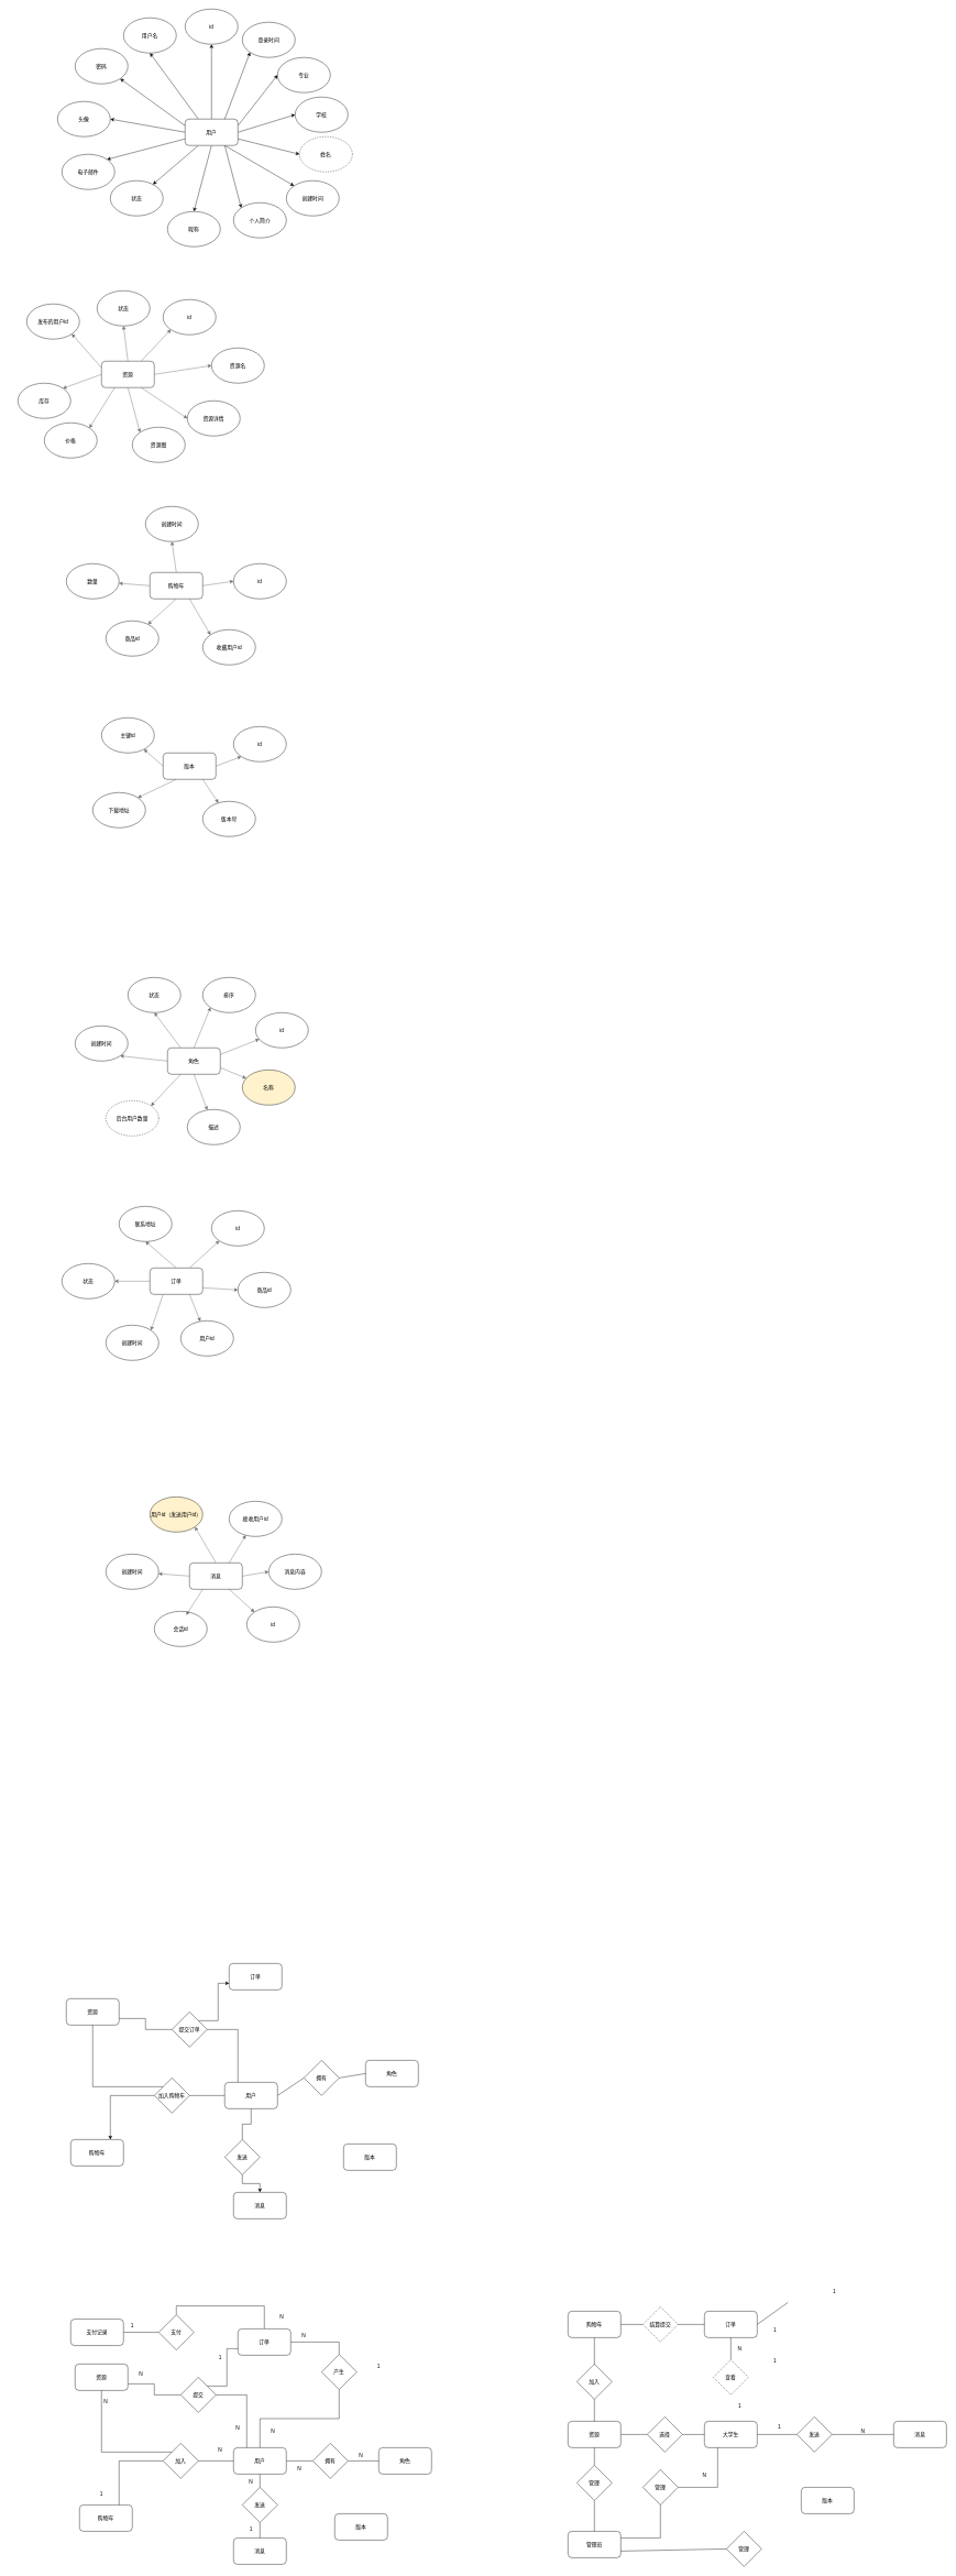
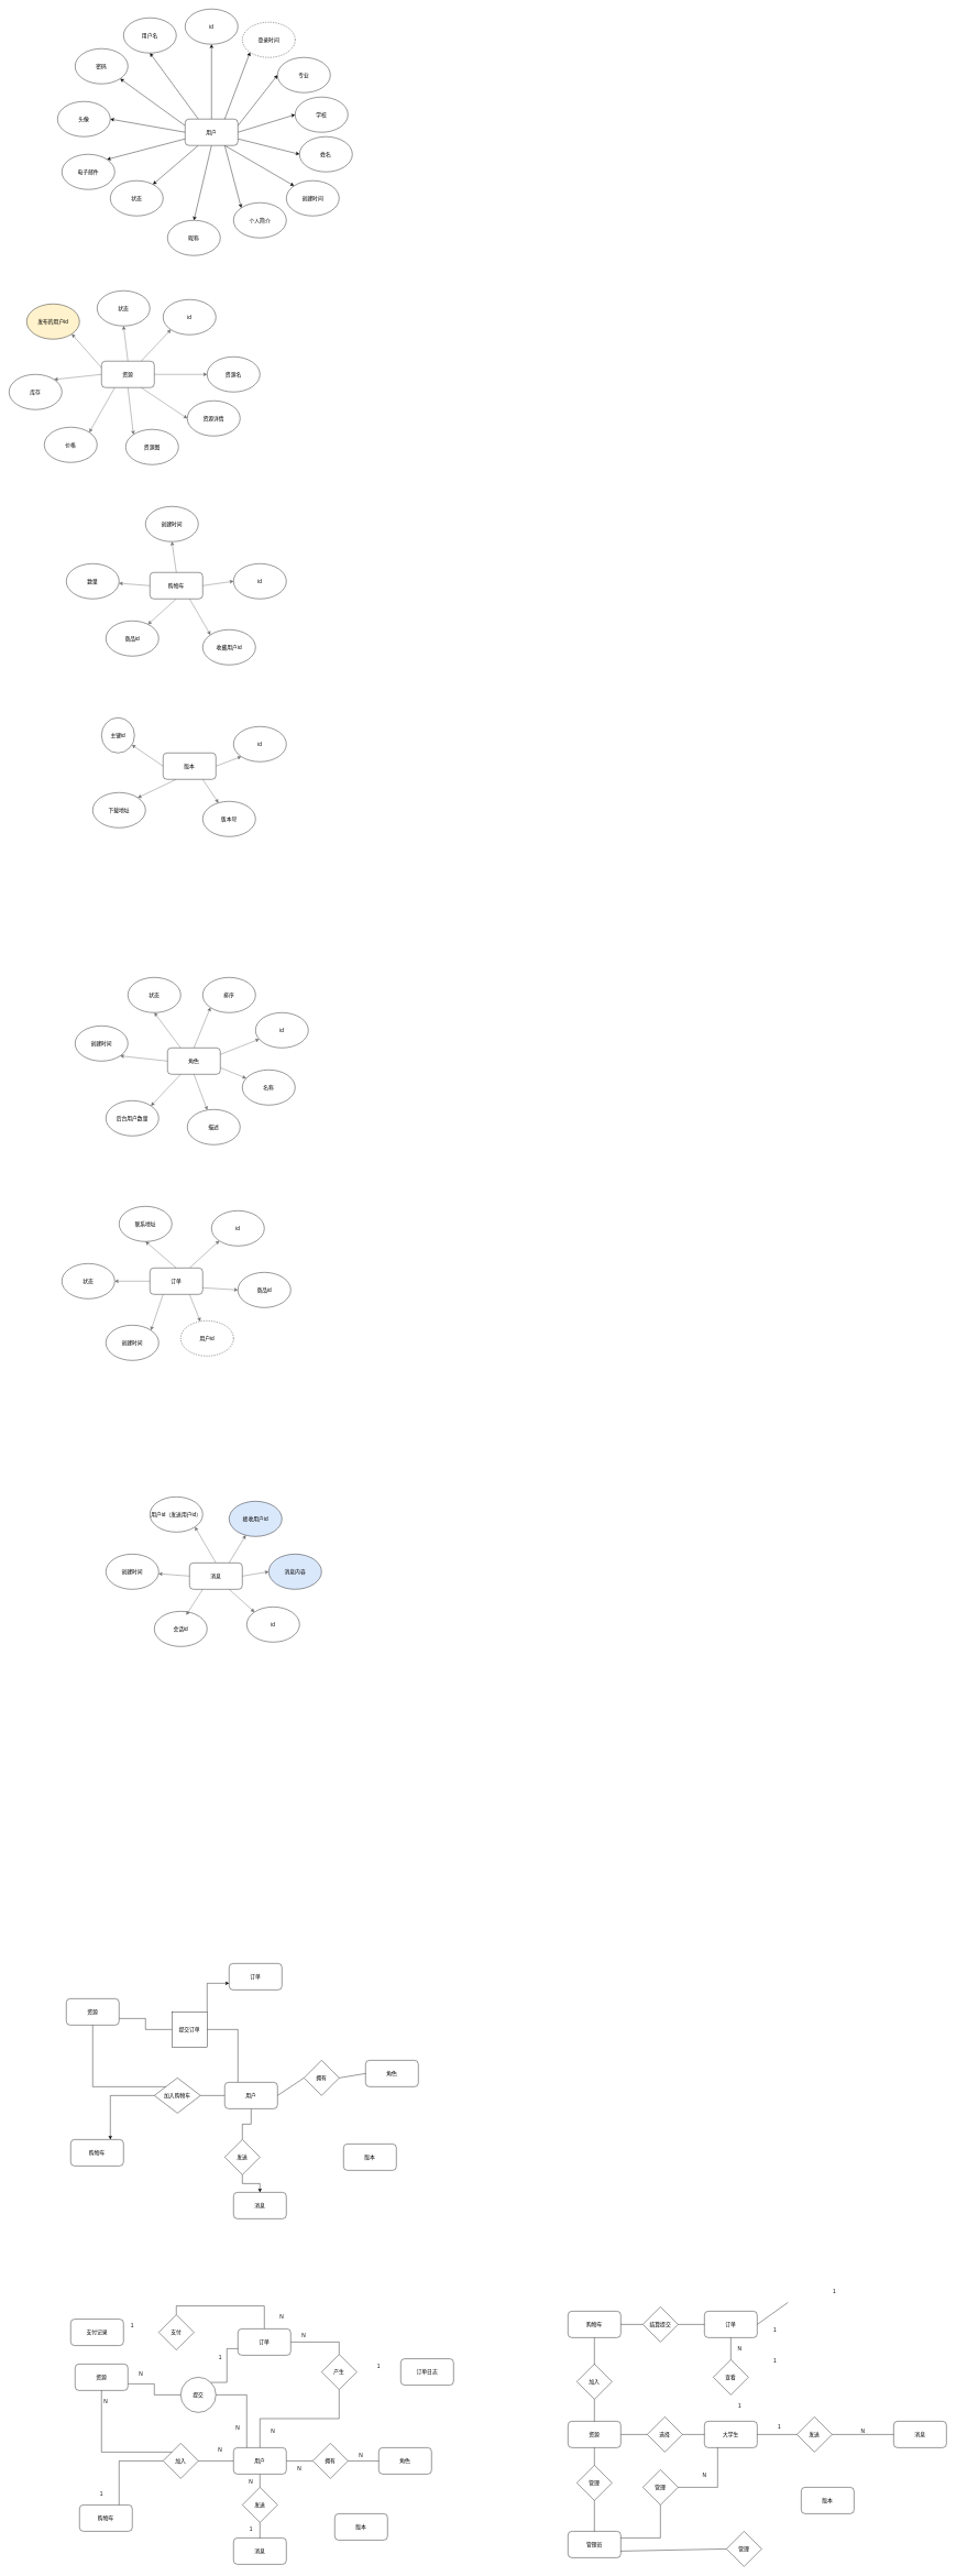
- <mxCell id="23" value="登录时间" style="ellipse;whiteSpace=wrap;html=1;" parent="1" vertex="1"><mxGeometry x="550" y="50" width="120" height="80" as="geometry" /></mxCell>
+ <mxCell id="23" value="登录时间" style="ellipse;whiteSpace=wrap;html=1;dashed=1;" parent="1" vertex="1"><mxGeometry x="550" y="50" width="120" height="80" as="geometry" /></mxCell>
- <mxCell id="127" value="姓名" style="ellipse;whiteSpace=wrap;html=1;dashed=1;" parent="1" vertex="1"><mxGeometry x="680" y="310" width="120" height="80" as="geometry" /></mxCell>
+ <mxCell id="127" value="姓名" style="ellipse;whiteSpace=wrap;html=1;" parent="1" vertex="1"><mxGeometry x="680" y="310" width="120" height="80" as="geometry" /></mxCell>
- <mxCell id="20" value="昵称" style="ellipse;whiteSpace=wrap;html=1;" parent="1" vertex="1"><mxGeometry x="380" y="480" width="120" height="80" as="geometry" /></mxCell>
+ <mxCell id="20" value="昵称" style="ellipse;whiteSpace=wrap;html=1;" parent="1" vertex="1"><mxGeometry x="380" y="500" width="120" height="80" as="geometry" /></mxCell>
- <mxCell id="39" value="发布的用户id" style="ellipse;whiteSpace=wrap;html=1;" parent="1" vertex="1"><mxGeometry x="60" y="690" width="120" height="80" as="geometry" /></mxCell>
+ <mxCell id="39" value="发布的用户id" style="ellipse;whiteSpace=wrap;html=1;fillColor=#fff2cc;" parent="1" vertex="1"><mxGeometry x="60" y="690" width="120" height="80" as="geometry" /></mxCell>
- <mxCell id="30" value="资源名" style="ellipse;whiteSpace=wrap;html=1;" parent="1" vertex="1"><mxGeometry x="480" y="790" width="120" height="80" as="geometry" /></mxCell>
+ <mxCell id="30" value="资源名" style="ellipse;whiteSpace=wrap;html=1;" parent="1" vertex="1"><mxGeometry x="470" y="810" width="120" height="80" as="geometry" /></mxCell>
- <mxCell id="37" value="库存" style="ellipse;whiteSpace=wrap;html=1;" parent="1" vertex="1"><mxGeometry x="40" y="870" width="120" height="80" as="geometry" /></mxCell>
+ <mxCell id="37" value="库存" style="ellipse;whiteSpace=wrap;html=1;" parent="1" vertex="1"><mxGeometry x="20" y="850" width="120" height="80" as="geometry" /></mxCell>
- <mxCell id="35" value="价格" style="ellipse;whiteSpace=wrap;html=1;" parent="1" vertex="1"><mxGeometry x="100" y="960" width="120" height="80" as="geometry" /></mxCell>
+ <mxCell id="35" value="价格" style="ellipse;whiteSpace=wrap;html=1;" parent="1" vertex="1"><mxGeometry x="100" y="970" width="120" height="80" as="geometry" /></mxCell>
- <mxCell id="33" value="资源图" style="ellipse;whiteSpace=wrap;html=1;" parent="1" vertex="1"><mxGeometry x="300" y="970" width="120" height="80" as="geometry" /></mxCell>
+ <mxCell id="33" value="资源图" style="ellipse;whiteSpace=wrap;html=1;" parent="1" vertex="1"><mxGeometry x="285" y="975" width="120" height="80" as="geometry" /></mxCell>
- <mxCell id="59" value="主键id" style="ellipse;whiteSpace=wrap;html=1;" parent="1" vertex="1"><mxGeometry x="230" y="1630" width="120" height="80" as="geometry" /></mxCell>
+ <mxCell id="59" value="主键id" style="ellipse;whiteSpace=wrap;html=1;" parent="1" vertex="1"><mxGeometry x="230" y="1630" width="75" height="80" as="geometry" /></mxCell>
- <mxCell id="72" value="名称" style="ellipse;whiteSpace=wrap;html=1;fillColor=#fff2cc;" parent="1" vertex="1"><mxGeometry x="550" y="2430" width="120" height="80" as="geometry" /></mxCell>
+ <mxCell id="72" value="名称" style="ellipse;whiteSpace=wrap;html=1;" parent="1" vertex="1"><mxGeometry x="550" y="2430" width="120" height="80" as="geometry" /></mxCell>
- <mxCell id="74" value="后台用户数量" style="ellipse;whiteSpace=wrap;html=1;dashed=1;" parent="1" vertex="1"><mxGeometry x="240" y="2500" width="120" height="80" as="geometry" /></mxCell>
+ <mxCell id="74" value="后台用户数量" style="ellipse;whiteSpace=wrap;html=1;" parent="1" vertex="1"><mxGeometry x="240" y="2500" width="120" height="80" as="geometry" /></mxCell>
- <mxCell id="87" value="用户id" style="ellipse;whiteSpace=wrap;html=1;" parent="1" vertex="1"><mxGeometry x="410" y="3000" width="120" height="80" as="geometry" /></mxCell>
+ <mxCell id="87" value="用户id" style="ellipse;whiteSpace=wrap;html=1;dashed=1;" parent="1" vertex="1"><mxGeometry x="410" y="3000" width="120" height="80" as="geometry" /></mxCell>
- <mxCell id="119" value="用户id（发送用户id）" style="ellipse;whiteSpace=wrap;html=1;fillColor=#fff2cc;" parent="1" vertex="1"><mxGeometry x="340" y="3400" width="120" height="80" as="geometry" /></mxCell>
+ <mxCell id="119" value="用户id（发送用户id）" style="ellipse;whiteSpace=wrap;html=1;" parent="1" vertex="1"><mxGeometry x="340" y="3400" width="120" height="80" as="geometry" /></mxCell>
- <mxCell id="118" value="接收用户id" style="ellipse;whiteSpace=wrap;html=1;" parent="1" vertex="1"><mxGeometry x="520" y="3410" width="120" height="80" as="geometry" /></mxCell>
+ <mxCell id="118" value="接收用户id" style="ellipse;whiteSpace=wrap;html=1;fillColor=#dae8fc;" parent="1" vertex="1"><mxGeometry x="520" y="3410" width="120" height="80" as="geometry" /></mxCell>
- <mxCell id="120" value="消息内容" style="ellipse;whiteSpace=wrap;html=1;" parent="1" vertex="1"><mxGeometry x="610" y="3530" width="120" height="80" as="geometry" /></mxCell>
+ <mxCell id="120" value="消息内容" style="ellipse;whiteSpace=wrap;html=1;fillColor=#dae8fc;" parent="1" vertex="1"><mxGeometry x="610" y="3530" width="120" height="80" as="geometry" /></mxCell>
- <mxCell id="109" value="提交订单" style="rhombus;whiteSpace=wrap;html=1;" parent="1" vertex="1"><mxGeometry x="390" y="4570" width="80" height="80" as="geometry" /></mxCell>
+ <mxCell id="109" value="提交订单" style="whiteSpace=wrap;html=1;rounded=0;" parent="1" vertex="1"><mxGeometry x="390" y="4570" width="80" height="80" as="geometry" /></mxCell>
- <mxCell id="106" value="加入购物车" style="rhombus;whiteSpace=wrap;html=1;" parent="1" vertex="1"><mxGeometry x="350" y="4720" width="80" height="80" as="geometry" /></mxCell>
+ <mxCell id="106" value="加入购物车" style="rhombus;whiteSpace=wrap;html=1;" parent="1" vertex="1"><mxGeometry x="350" y="4720" width="105" height="80" as="geometry" /></mxCell>
- <mxCell id="161" value="结算提交" style="rhombus;whiteSpace=wrap;html=1;dashed=1;" vertex="1" parent="1"><mxGeometry x="1460" y="5240" width="80" height="80" as="geometry" /></mxCell>
+ <mxCell id="161" value="结算提交" style="rhombus;whiteSpace=wrap;html=1;" vertex="1" parent="1"><mxGeometry x="1460" y="5240" width="80" height="80" as="geometry" /></mxCell>
- <mxCell id="205" style="edgeStyle=orthogonalEdgeStyle;rounded=0;orthogonalLoop=1;jettySize=auto;html=1;exitX=0;exitY=0.5;exitDx=0;exitDy=0;entryX=1;entryY=0.5;entryDx=0;entryDy=0;endArrow=none;endFill=0;" edge="1" parent="1" source="206" target="207"><mxGeometry relative="1" as="geometry" /></mxCell>
+ <mxCell id="190" value="订单日志" style="rounded=1;whiteSpace=wrap;html=1;" vertex="1" parent="1"><mxGeometry x="910" y="5358" width="120" height="60" as="geometry" /></mxCell>
- <mxCell id="157" value="查看" style="rhombus;whiteSpace=wrap;html=1;dashed=1;" vertex="1" parent="1"><mxGeometry x="1620" y="5360" width="80" height="80" as="geometry" /></mxCell>
+ <mxCell id="157" value="查看" style="rhombus;whiteSpace=wrap;html=1;" vertex="1" parent="1"><mxGeometry x="1620" y="5360" width="80" height="80" as="geometry" /></mxCell>
- <mxCell id="149" value="提交" style="rhombus;whiteSpace=wrap;html=1;" vertex="1" parent="1"><mxGeometry x="410" y="5400" width="80" height="80" as="geometry" /></mxCell>
+ <mxCell id="149" value="提交" style="ellipse;whiteSpace=wrap;html=1;" vertex="1" parent="1"><mxGeometry x="410" y="5400" width="80" height="80" as="geometry" /></mxCell>
